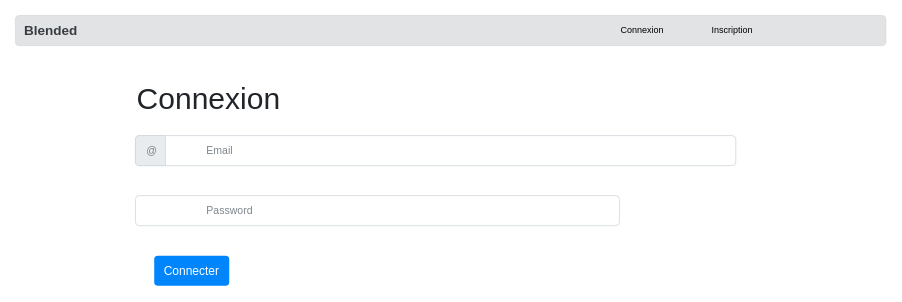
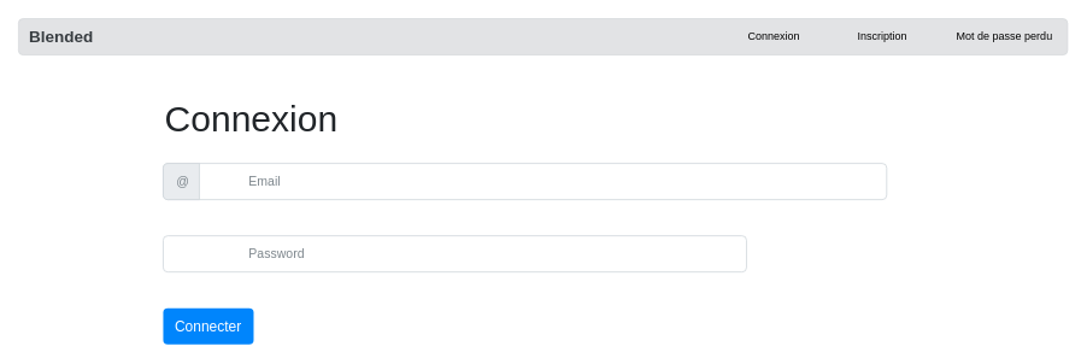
+ <mxCell id="10" value="Mot de passe perdu" style="text;html=1;align=center;verticalAlign=middle;resizable=0;points=[];autosize=1;" vertex="1" parent="1"><mxGeometry x="1050" y="30" width="120" height="20" as="geometry" /></mxCell>
- <mxCell id="7" value="Connecter" style="html=1;shadow=0;dashed=0;shape=mxgraph.bootstrap.rrect;rSize=5;strokeColor=none;strokeWidth=1;fillColor=#0085FC;fontColor=#FFFFFF;whiteSpace=wrap;align=center;verticalAlign=middle;spacingLeft=0;fontStyle=0;fontSize=16;spacing=5;" vertex="1" parent="1"><mxGeometry x="205" y="340" width="100" height="40" as="geometry" /></mxCell>
+ <mxCell id="7" value="Connecter" style="html=1;shadow=0;dashed=0;shape=mxgraph.bootstrap.rrect;rSize=5;strokeColor=none;strokeWidth=1;fillColor=#0085FC;fontColor=#FFFFFF;whiteSpace=wrap;align=center;verticalAlign=middle;spacingLeft=0;fontStyle=0;fontSize=16;spacing=5;" vertex="1" parent="1"><mxGeometry x="180" y="340" width="100" height="40" as="geometry" /></mxCell>
